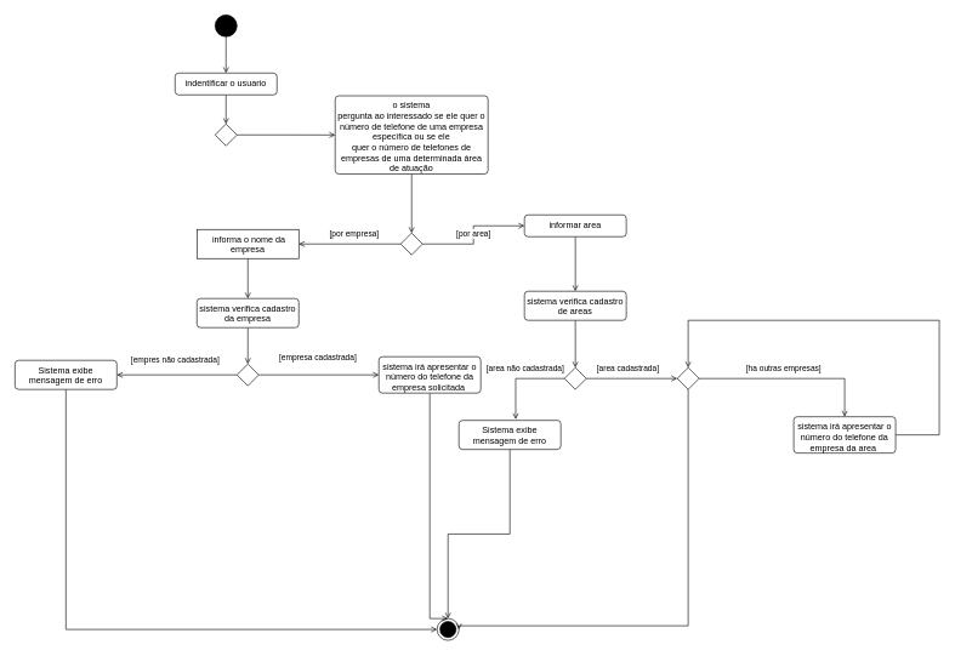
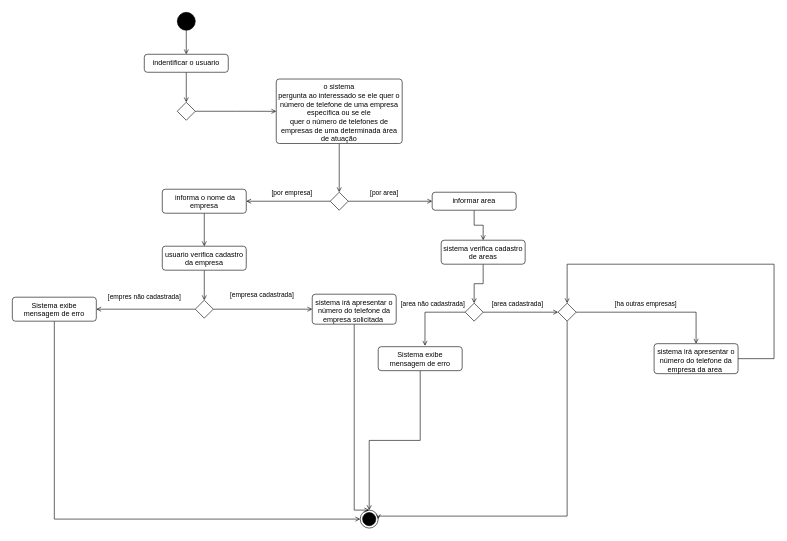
- <mxCell id="5" value="indentificar o usuario" style="html=1;align=center;verticalAlign=top;rounded=1;absoluteArcSize=1;arcSize=10;dashed=0;whiteSpace=wrap;" vertex="1" parent="1"><mxGeometry x="240" y="100" width="140" height="30" as="geometry" /></mxCell>
+ <mxCell id="5" value="indentificar o usuario" style="html=1;align=center;verticalAlign=top;rounded=1;absoluteArcSize=1;arcSize=10;dashed=0;whiteSpace=wrap;" vertex="1" parent="1"><mxGeometry x="240" y="90" width="140" height="30" as="geometry" /></mxCell>
- <mxCell id="18" value="informar area" style="html=1;align=center;verticalAlign=top;rounded=1;absoluteArcSize=1;arcSize=10;dashed=0;whiteSpace=wrap;" vertex="1" parent="1"><mxGeometry x="720" y="295" width="140" height="30" as="geometry" /></mxCell>
+ <mxCell id="18" value="informar area" style="html=1;align=center;verticalAlign=top;rounded=1;absoluteArcSize=1;arcSize=10;dashed=0;whiteSpace=wrap;" vertex="1" parent="1"><mxGeometry x="720" y="320" width="140" height="30" as="geometry" /></mxCell>
- <mxCell id="16" value="&amp;nbsp;informa o nome da empresa" style="html=1;align=center;verticalAlign=top;absoluteArcSize=1;arcSize=10;dashed=0;whiteSpace=wrap;rounded=0;" vertex="1" parent="1"><mxGeometry x="270" y="315" width="140" height="40" as="geometry" /></mxCell>
+ <mxCell id="16" value="&amp;nbsp;informa o nome da empresa" style="html=1;align=center;verticalAlign=top;rounded=1;absoluteArcSize=1;arcSize=10;dashed=0;whiteSpace=wrap;" vertex="1" parent="1"><mxGeometry x="270" y="315" width="140" height="40" as="geometry" /></mxCell>
- <mxCell id="34" value="sistema verifica cadastro de areas" style="html=1;align=center;verticalAlign=top;rounded=1;absoluteArcSize=1;arcSize=10;dashed=0;whiteSpace=wrap;" vertex="1" parent="1"><mxGeometry x="720" y="400" width="140" height="40" as="geometry" /></mxCell>
+ <mxCell id="34" value="sistema verifica cadastro de areas" style="html=1;align=center;verticalAlign=top;rounded=1;absoluteArcSize=1;arcSize=10;dashed=0;whiteSpace=wrap;" vertex="1" parent="1"><mxGeometry x="735" y="400" width="140" height="40" as="geometry" /></mxCell>
- <mxCell id="20" value="sistema verifica cadastro da empresa" style="html=1;align=center;verticalAlign=top;rounded=1;absoluteArcSize=1;arcSize=10;dashed=0;whiteSpace=wrap;" vertex="1" parent="1"><mxGeometry x="270" y="410" width="140" height="40" as="geometry" /></mxCell>
+ <mxCell id="20" value="usuario verifica cadastro da empresa" style="html=1;align=center;verticalAlign=top;rounded=1;absoluteArcSize=1;arcSize=10;dashed=0;whiteSpace=wrap;" vertex="1" parent="1"><mxGeometry x="270" y="410" width="140" height="40" as="geometry" /></mxCell>
